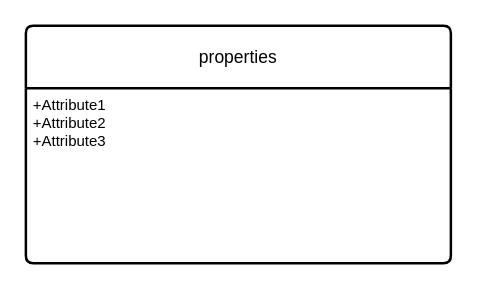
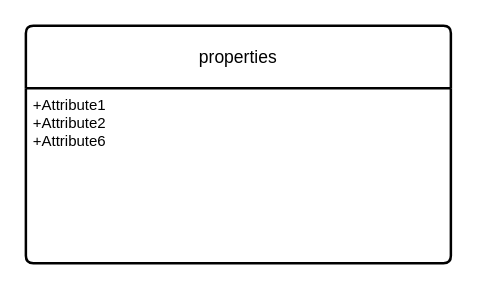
- <mxCell id="3" value="+Attribute1&#10;+Attribute2&#10;+Attribute3" style="align=left;strokeColor=none;fillColor=none;spacingLeft=4;spacingRight=4;fontSize=12;verticalAlign=top;resizable=0;rotatable=0;part=1;html=1;whiteSpace=wrap;" vertex="1" parent="2"><mxGeometry y="50" width="340" height="140" as="geometry" /></mxCell>
+ <mxCell id="3" value="+Attribute1&#10;+Attribute2&#10;+Attribute6" style="align=left;strokeColor=none;fillColor=none;spacingLeft=4;spacingRight=4;fontSize=12;verticalAlign=top;resizable=0;rotatable=0;part=1;html=1;whiteSpace=wrap;" vertex="1" parent="2"><mxGeometry y="50" width="340" height="140" as="geometry" /></mxCell>
